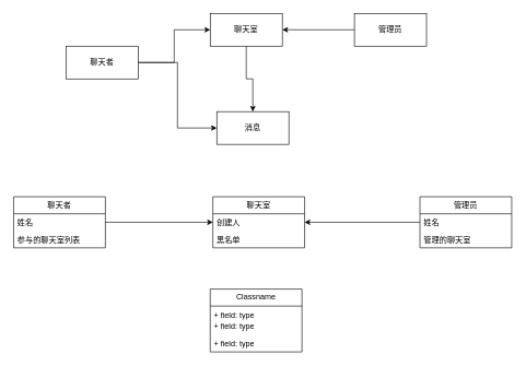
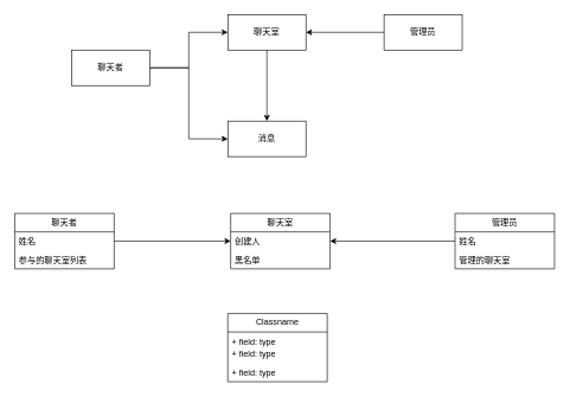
- <mxCell id="13" value="消息" style="html=1;whiteSpace=wrap;" vertex="1" parent="1"><mxGeometry x="330" y="170" width="110" height="50" as="geometry" /></mxCell>
+ <mxCell id="13" value="消息" style="html=1;whiteSpace=wrap;" vertex="1" parent="1"><mxGeometry x="320" y="170" width="110" height="50" as="geometry" /></mxCell>
